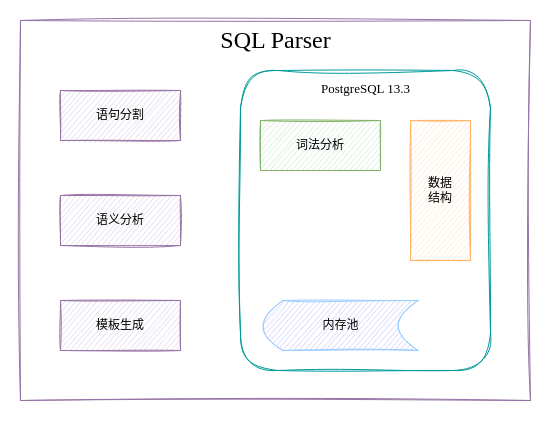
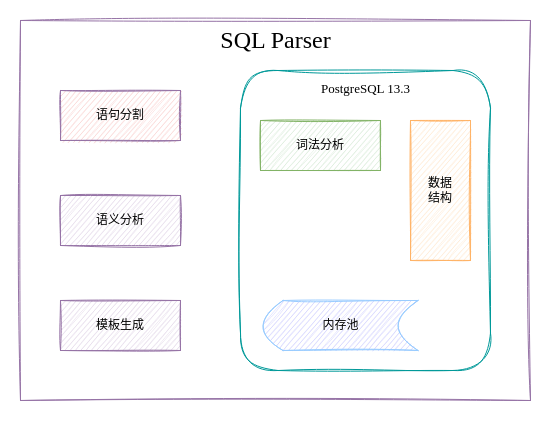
- <mxCell id="11" value="语句分割" style="rounded=0;whiteSpace=wrap;html=1;fillStyle=auto;fillColor=#e1d5e7;gradientDirection=north;sketch=1;strokeColor=#9673a6;fontFamily=Helvetica;" vertex="1" parent="1"><mxGeometry x="60" y="90" width="120" height="50" as="geometry" /></mxCell>
+ <mxCell id="11" value="语句分割" style="rounded=0;whiteSpace=wrap;html=1;fillStyle=auto;fillColor=#f8cecc;gradientDirection=north;sketch=1;strokeColor=#9673a6;fontFamily=Helvetica;" vertex="1" parent="1"><mxGeometry x="60" y="90" width="120" height="50" as="geometry" /></mxCell>
